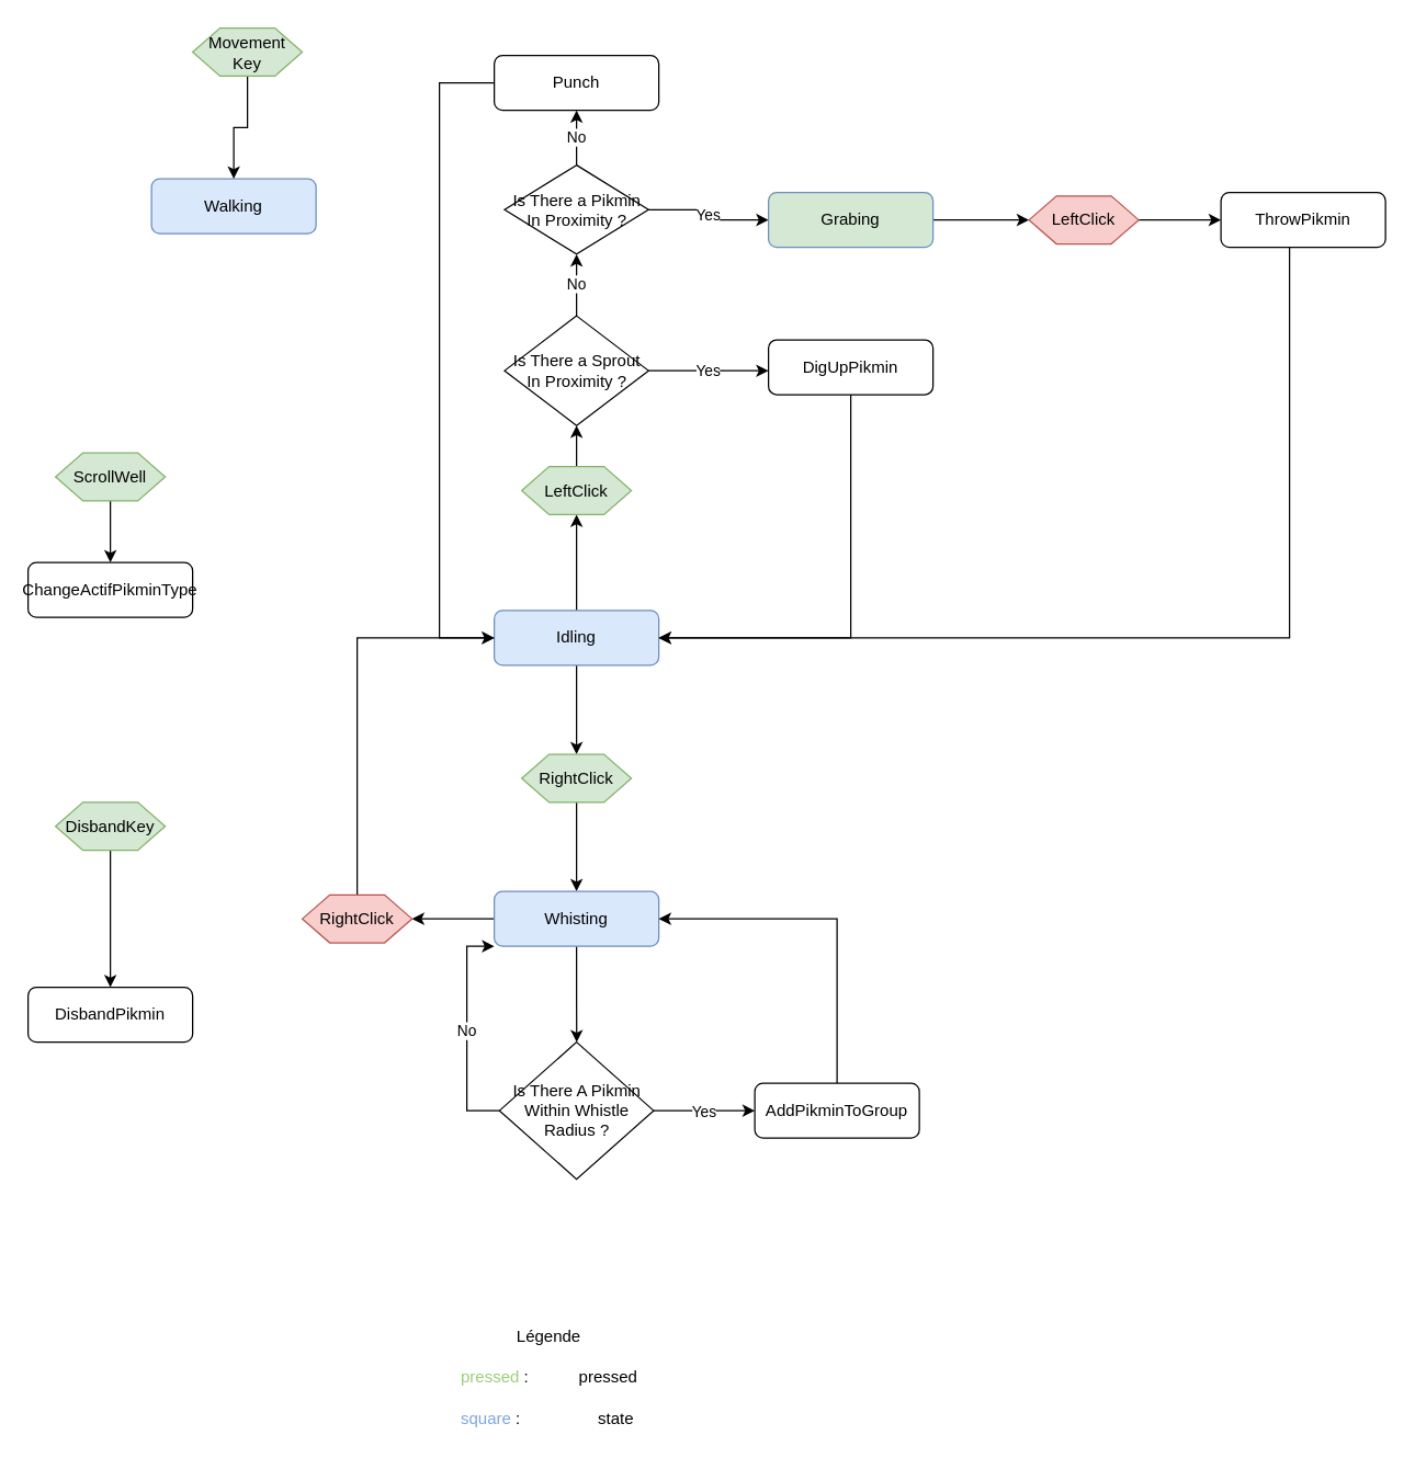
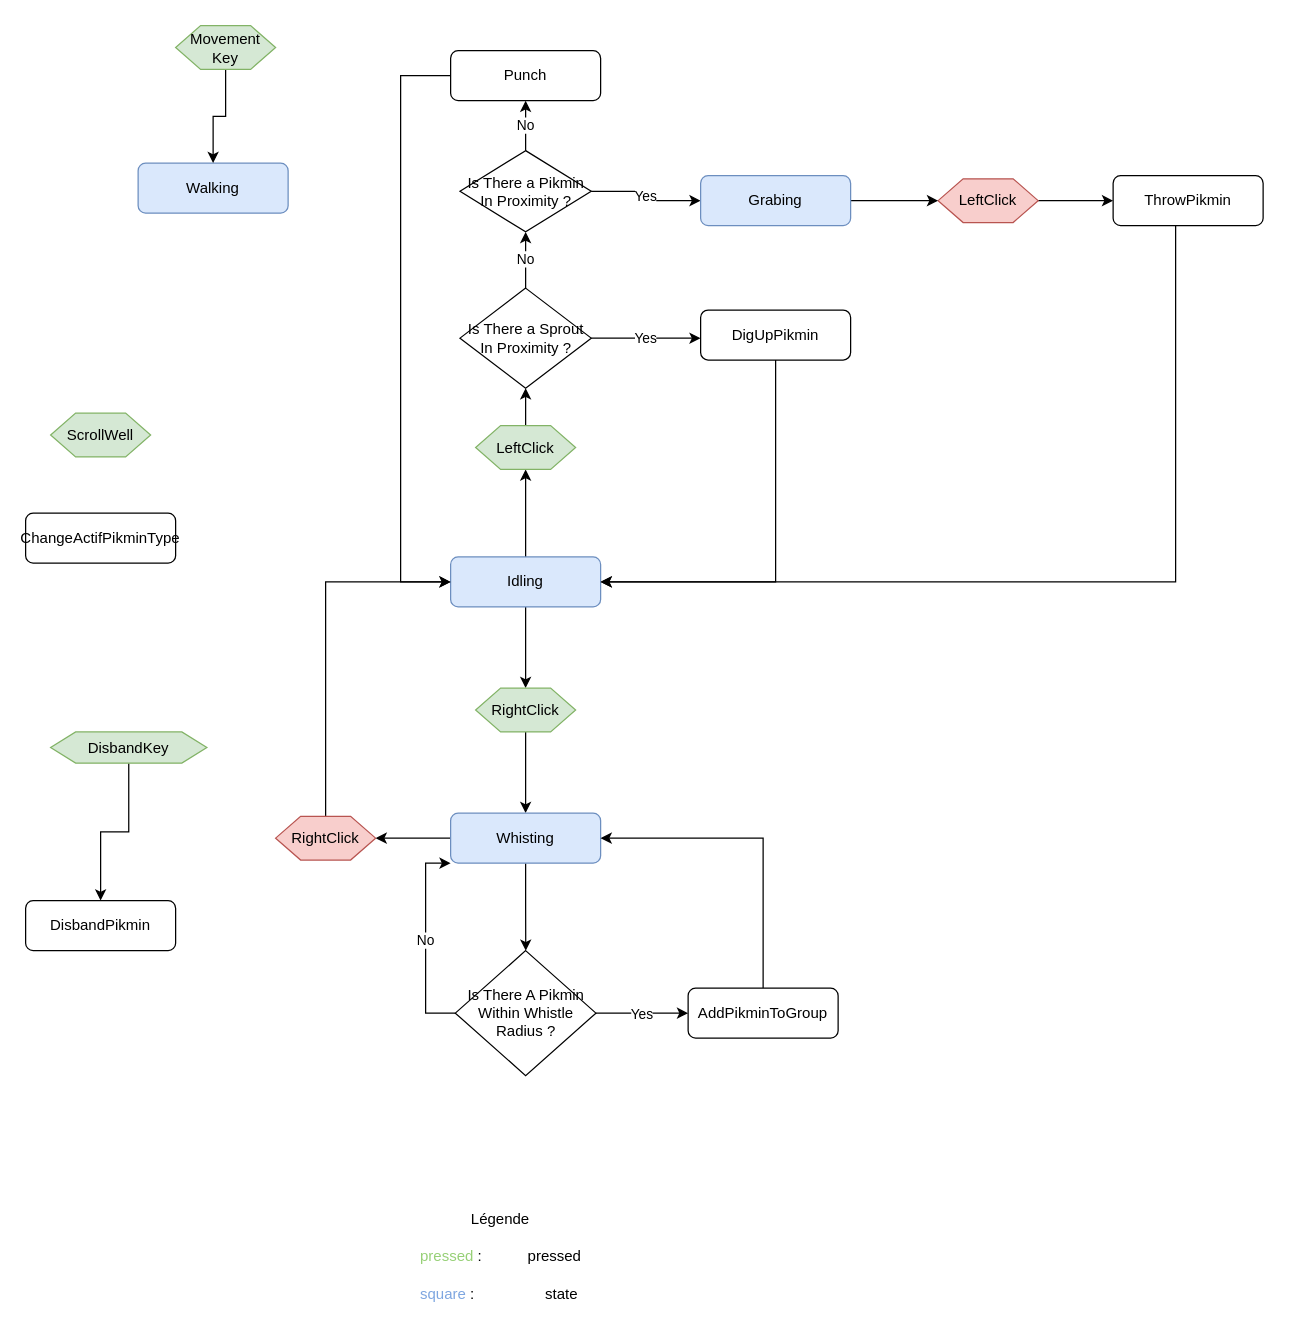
- <mxCell id="28" value="Grabing" style="rounded=1;whiteSpace=wrap;html=1;fontSize=12;glass=0;strokeWidth=1;shadow=0;fillColor=#d5e8d4;strokeColor=#6c8ebf;" parent="1" vertex="1"><mxGeometry x="560" y="140" width="120" height="40" as="geometry" /></mxCell>
+ <mxCell id="28" value="Grabing" style="rounded=1;whiteSpace=wrap;html=1;fontSize=12;glass=0;strokeWidth=1;shadow=0;fillColor=#dae8fc;strokeColor=#6c8ebf;" parent="1" vertex="1"><mxGeometry x="560" y="140" width="120" height="40" as="geometry" /></mxCell>
- <mxCell id="43" style="edgeStyle=orthogonalEdgeStyle;rounded=0;orthogonalLoop=1;jettySize=auto;html=1;entryX=0.5;entryY=0;entryDx=0;entryDy=0;" parent="1" source="44" target="45" edge="1"><mxGeometry relative="1" as="geometry"><mxPoint x="80" y="440" as="targetPoint" /></mxGeometry></mxCell>
- <mxCell id="47" value="DisbandKey" style="shape=hexagon;perimeter=hexagonPerimeter2;whiteSpace=wrap;html=1;fixedSize=1;fillColor=#d5e8d4;strokeColor=#82b366;" vertex="1" parent="1"><mxGeometry x="40" y="585" width="80" height="35" as="geometry" /></mxCell>
+ <mxCell id="47" value="DisbandKey" style="shape=hexagon;perimeter=hexagonPerimeter2;whiteSpace=wrap;html=1;fixedSize=1;fillColor=#d5e8d4;strokeColor=#82b366;" vertex="1" parent="1"><mxGeometry x="40" y="585" width="125" height="25" as="geometry" /></mxCell>
